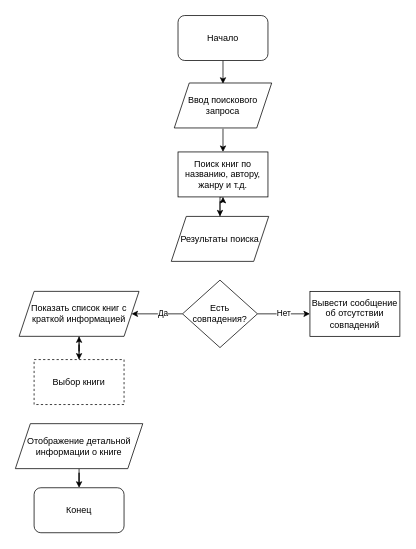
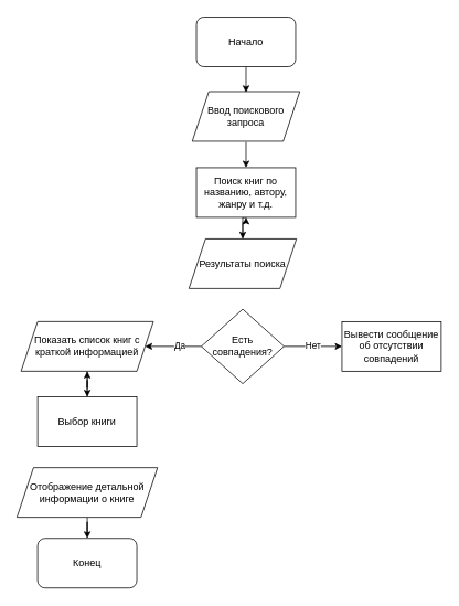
- <mxCell id="17" value="Выбор книги" style="rounded=0;whiteSpace=wrap;html=1;dashed=1;" vertex="1" parent="1"><mxGeometry x="45" y="479" width="120" height="60" as="geometry" /></mxCell>
+ <mxCell id="17" value="Выбор книги" style="rounded=0;whiteSpace=wrap;html=1;" vertex="1" parent="1"><mxGeometry x="45" y="479" width="120" height="60" as="geometry" /></mxCell>
